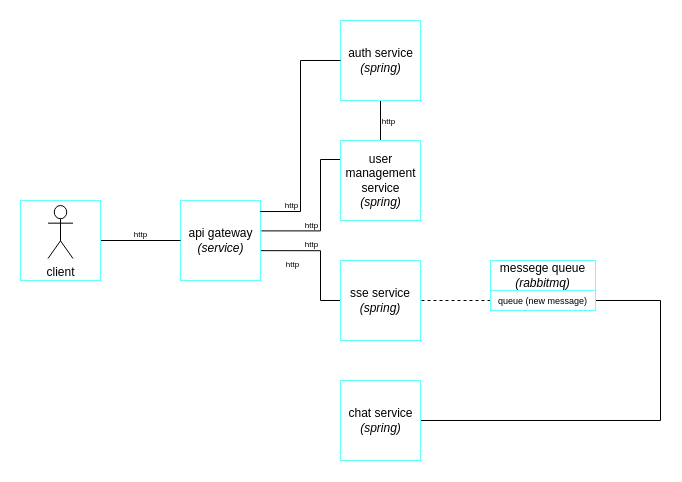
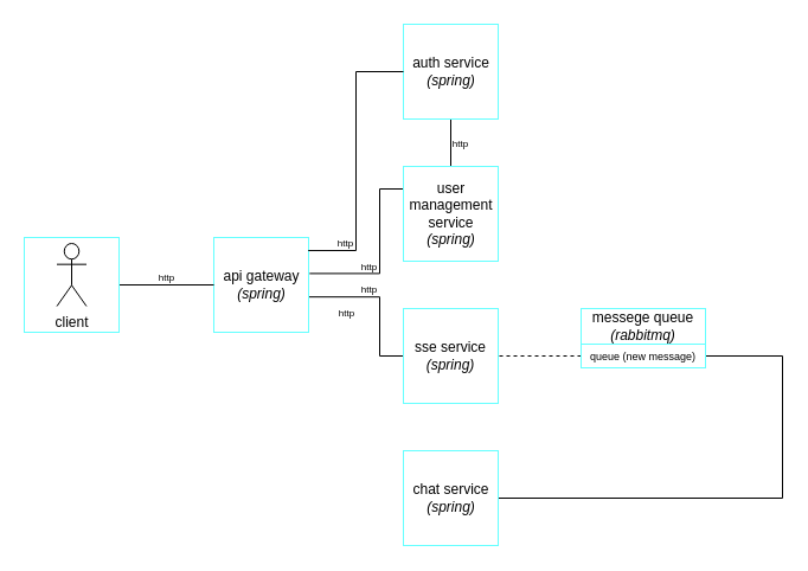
- <mxCell id="5" value="api gateway&lt;br&gt;&lt;i&gt;(service)&lt;/i&gt;" style="html=1;strokeColor=#66FFFF;fillColor=none;" parent="1" vertex="1"><mxGeometry x="180" y="200" width="80" height="80" as="geometry" /></mxCell>
+ <mxCell id="5" value="api gateway&lt;br&gt;&lt;i&gt;(spring)&lt;/i&gt;" style="html=1;strokeColor=#66FFFF;fillColor=none;" parent="1" vertex="1"><mxGeometry x="180" y="200" width="80" height="80" as="geometry" /></mxCell>
